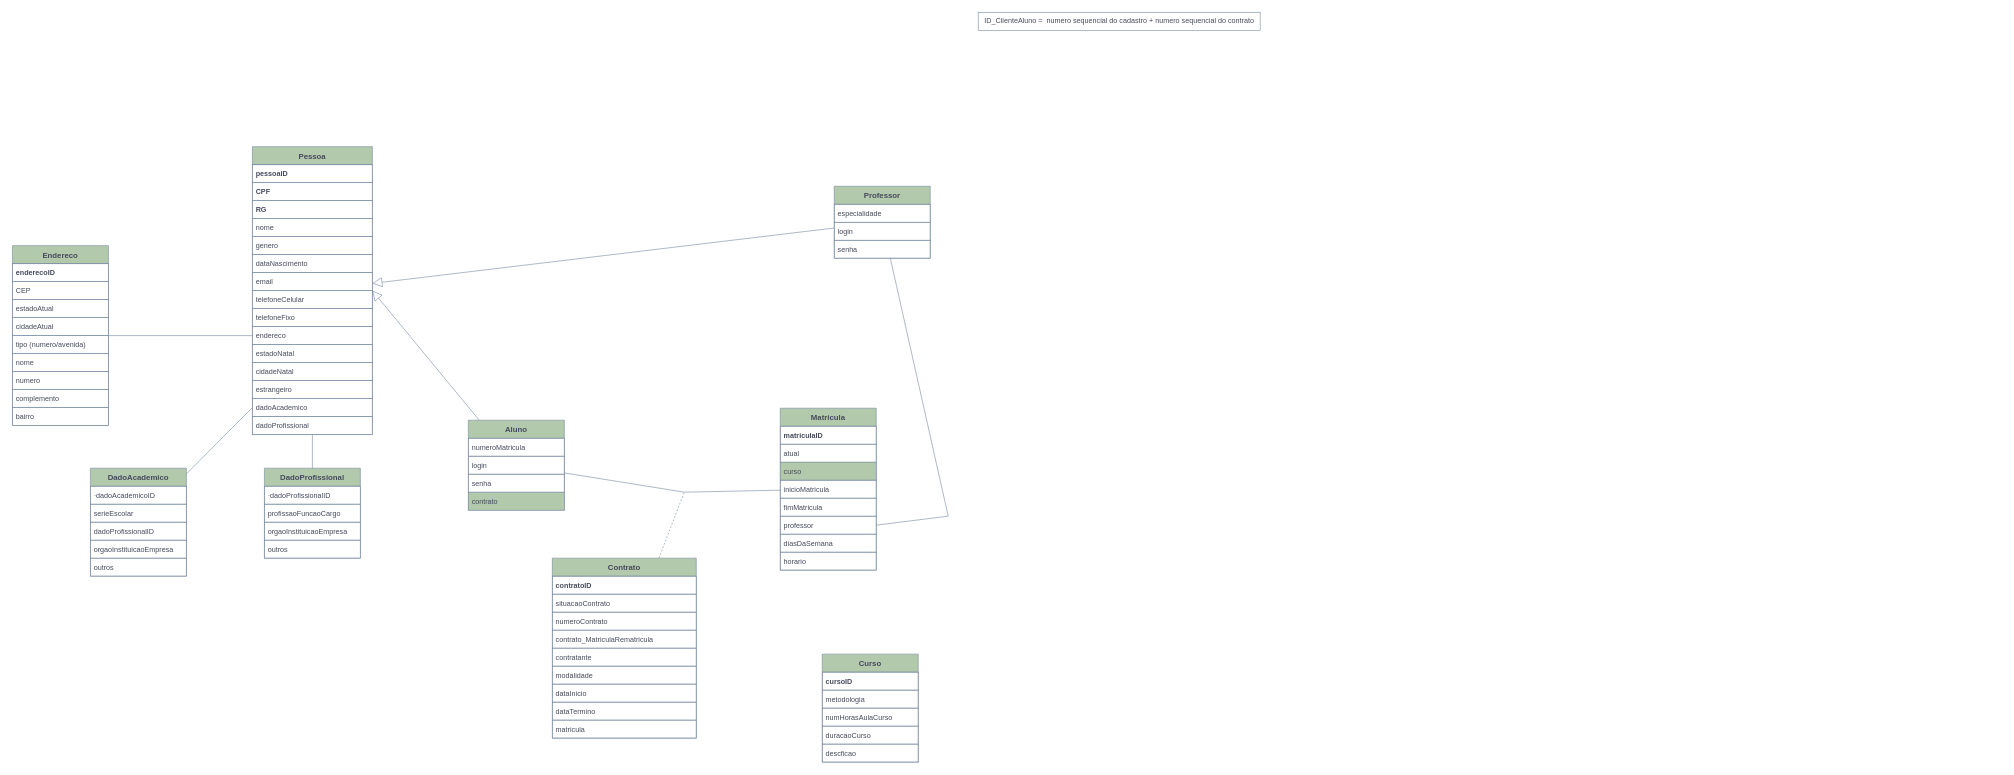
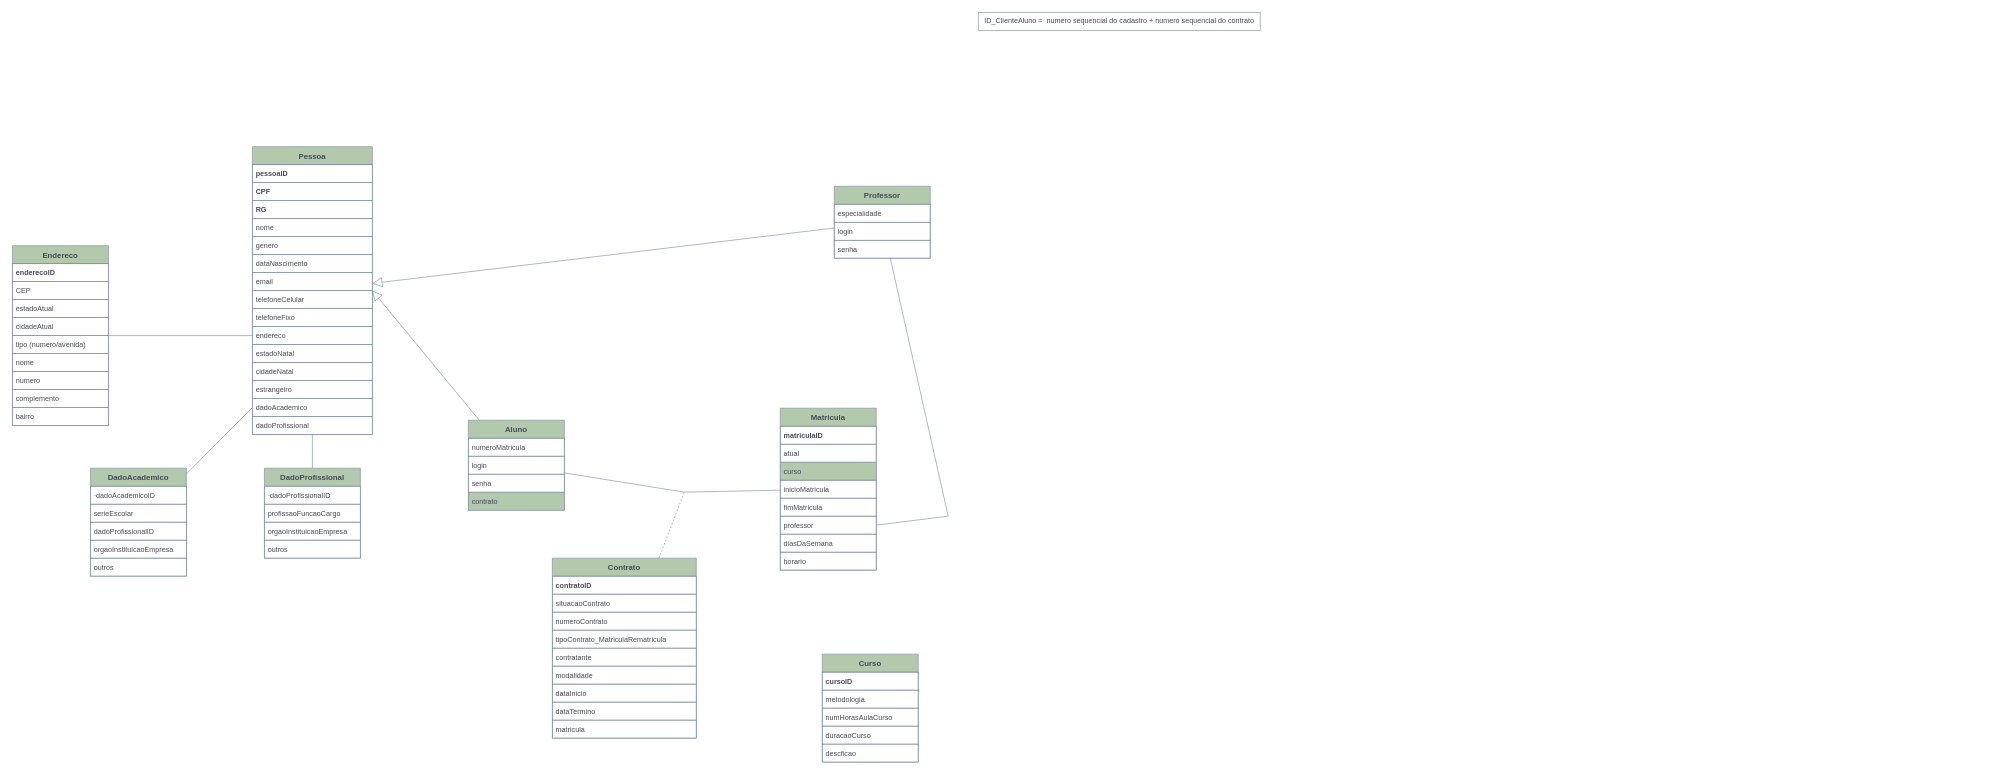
- <mxCell id="7" value="contrato_MatriculaRematricula" style="text;strokeColor=#788AA3;fillColor=none;align=left;verticalAlign=middle;spacingLeft=4;spacingRight=4;overflow=hidden;points=[[0,0.5],[1,0.5]];portConstraint=eastwest;rotatable=0;fontColor=#46495D;rounded=0;labelBackgroundColor=none;strokeWidth=1;" parent="3" vertex="1"><mxGeometry y="120" width="240" height="30" as="geometry" /></mxCell>
+ <mxCell id="7" value="tipoContrato_MatriculaRematricula" style="text;strokeColor=#788AA3;fillColor=none;align=left;verticalAlign=middle;spacingLeft=4;spacingRight=4;overflow=hidden;points=[[0,0.5],[1,0.5]];portConstraint=eastwest;rotatable=0;fontColor=#46495D;rounded=0;labelBackgroundColor=none;strokeWidth=1;" parent="3" vertex="1"><mxGeometry y="120" width="240" height="30" as="geometry" /></mxCell>
